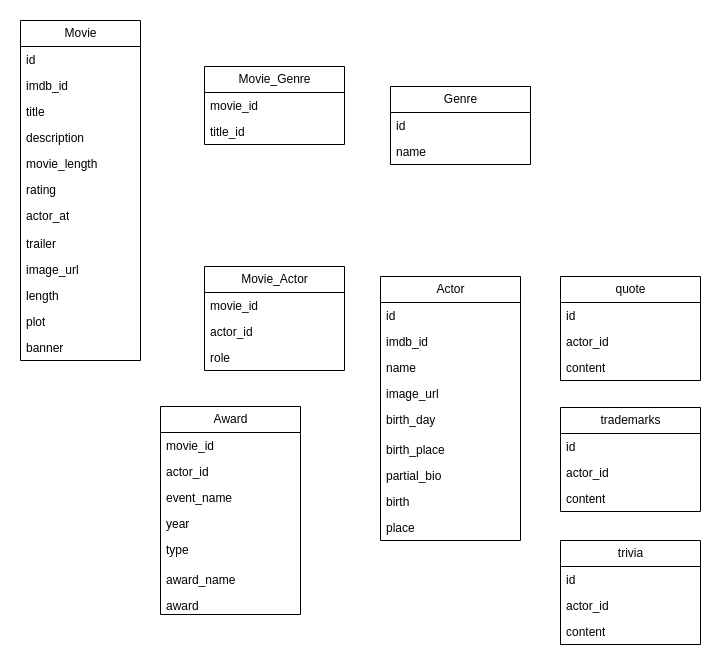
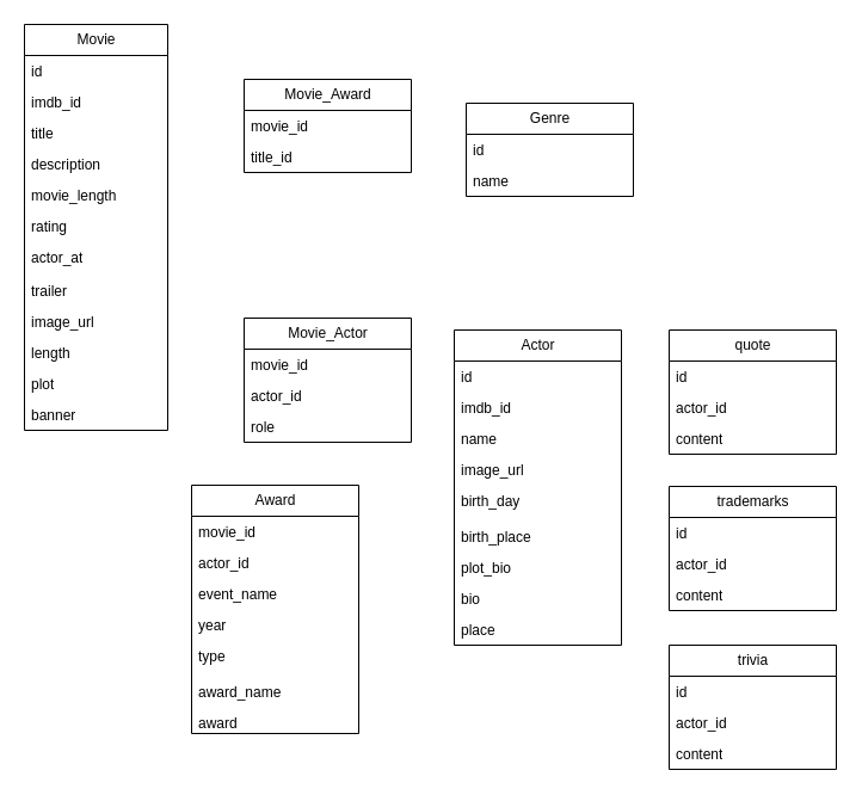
- <mxCell id="40" value="Movie_Genre" style="swimlane;fontStyle=0;childLayout=stackLayout;horizontal=1;startSize=26;fillColor=none;horizontalStack=0;resizeParent=1;resizeParentMax=0;resizeLast=0;collapsible=1;marginBottom=0;html=1;" vertex="1" parent="1"><mxGeometry x="204" y="66" width="140" height="78" as="geometry" /></mxCell>
+ <mxCell id="40" value="Movie_Award" style="swimlane;fontStyle=0;childLayout=stackLayout;horizontal=1;startSize=26;fillColor=none;horizontalStack=0;resizeParent=1;resizeParentMax=0;resizeLast=0;collapsible=1;marginBottom=0;html=1;" vertex="1" parent="1"><mxGeometry x="204" y="66" width="140" height="78" as="geometry" /></mxCell>
- <mxCell id="25" value="partial_bio&lt;br&gt;" style="text;strokeColor=none;fillColor=none;align=left;verticalAlign=top;spacingLeft=4;spacingRight=4;overflow=hidden;rotatable=0;points=[[0,0.5],[1,0.5]];portConstraint=eastwest;whiteSpace=wrap;html=1;" vertex="1" parent="18"><mxGeometry y="186" width="140" height="26" as="geometry" /></mxCell>
+ <mxCell id="25" value="plot_bio&lt;br&gt;" style="text;strokeColor=none;fillColor=none;align=left;verticalAlign=top;spacingLeft=4;spacingRight=4;overflow=hidden;rotatable=0;points=[[0,0.5],[1,0.5]];portConstraint=eastwest;whiteSpace=wrap;html=1;" vertex="1" parent="18"><mxGeometry y="186" width="140" height="26" as="geometry" /></mxCell>
- <mxCell id="26" value="birth" style="text;strokeColor=none;fillColor=none;align=left;verticalAlign=top;spacingLeft=4;spacingRight=4;overflow=hidden;rotatable=0;points=[[0,0.5],[1,0.5]];portConstraint=eastwest;whiteSpace=wrap;html=1;" vertex="1" parent="18"><mxGeometry y="212" width="140" height="26" as="geometry" /></mxCell>
+ <mxCell id="26" value="bio" style="text;strokeColor=none;fillColor=none;align=left;verticalAlign=top;spacingLeft=4;spacingRight=4;overflow=hidden;rotatable=0;points=[[0,0.5],[1,0.5]];portConstraint=eastwest;whiteSpace=wrap;html=1;" vertex="1" parent="18"><mxGeometry y="212" width="140" height="26" as="geometry" /></mxCell>
